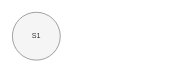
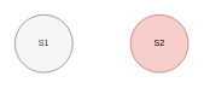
+ <mxCell id="3" value="S2" style="ellipse;whiteSpace=wrap;html=1;aspect=fixed;fillColor=#f8cecc;strokeColor=#b85450;" vertex="1" parent="1"><mxGeometry x="180" y="20" width="80" height="80" as="geometry" /></mxCell>
